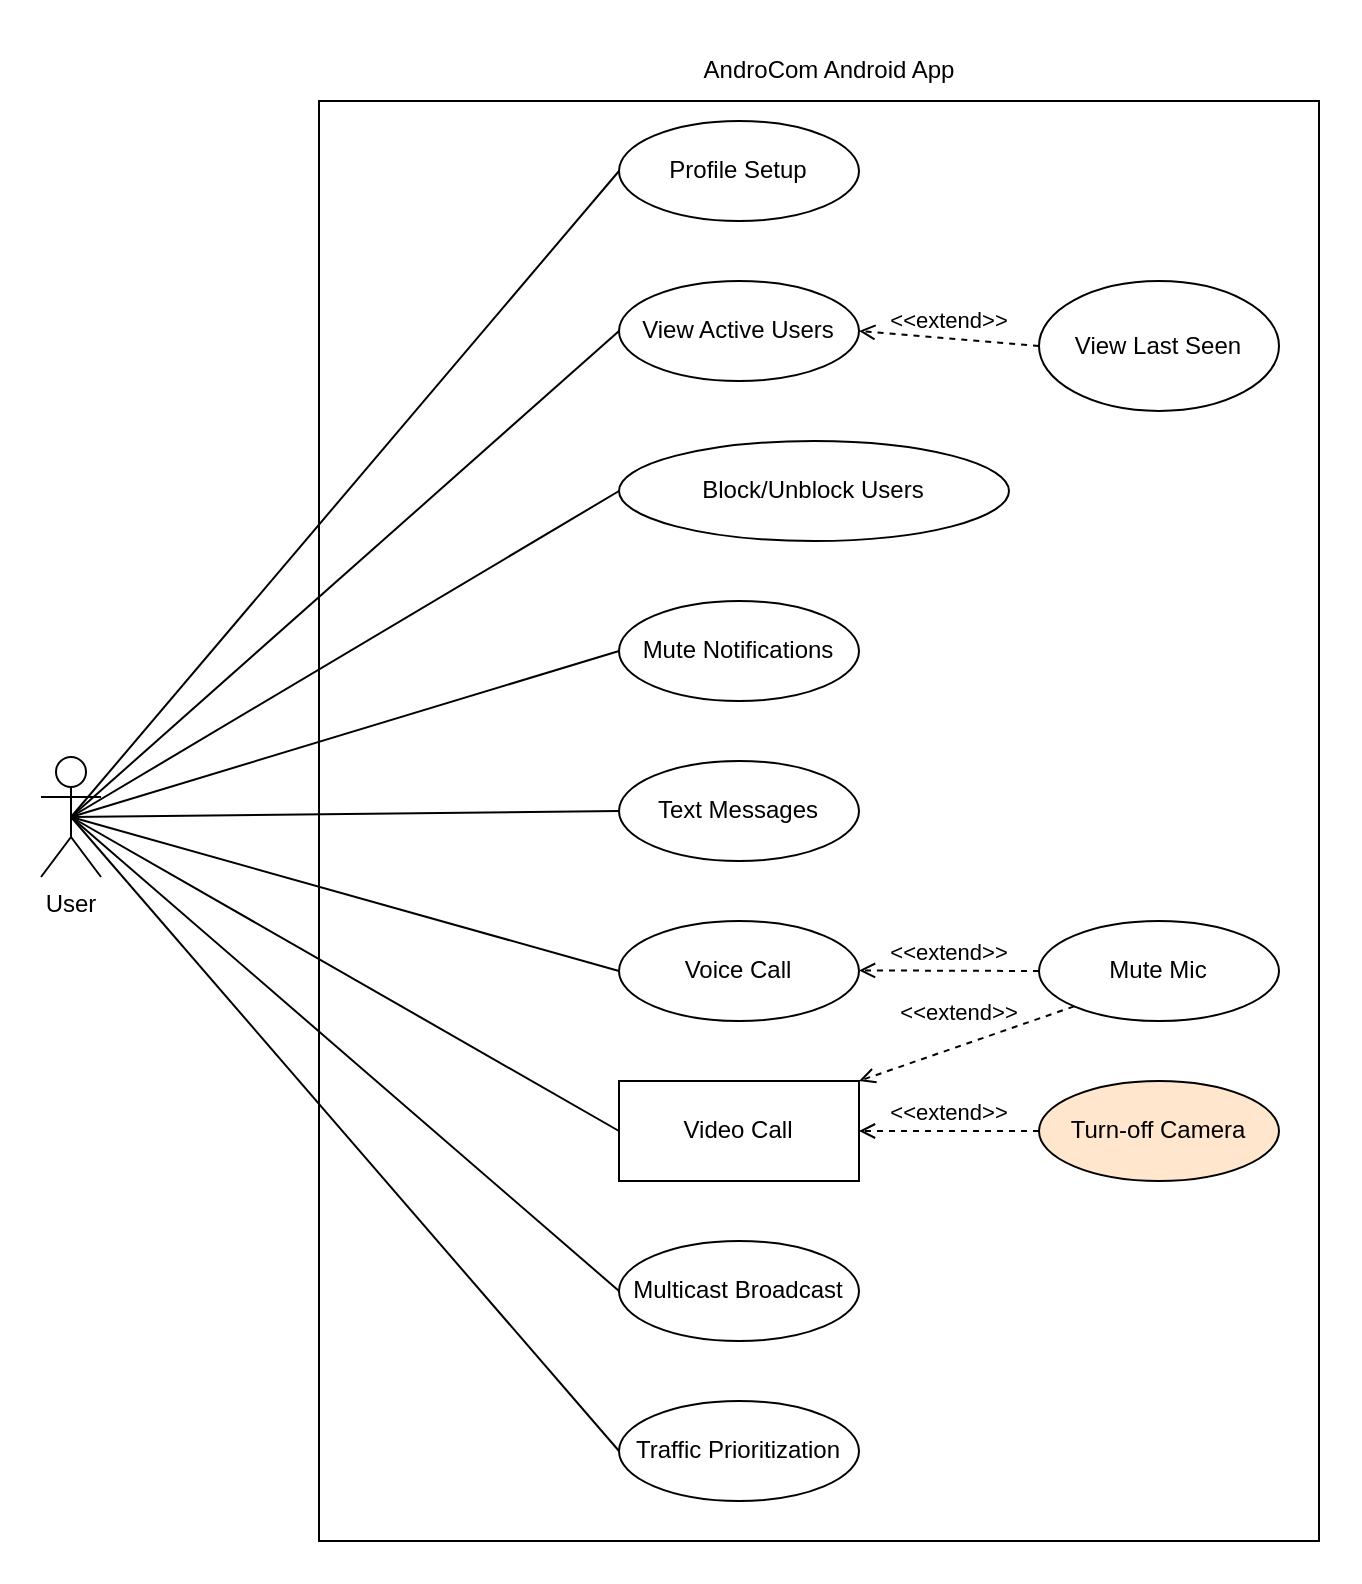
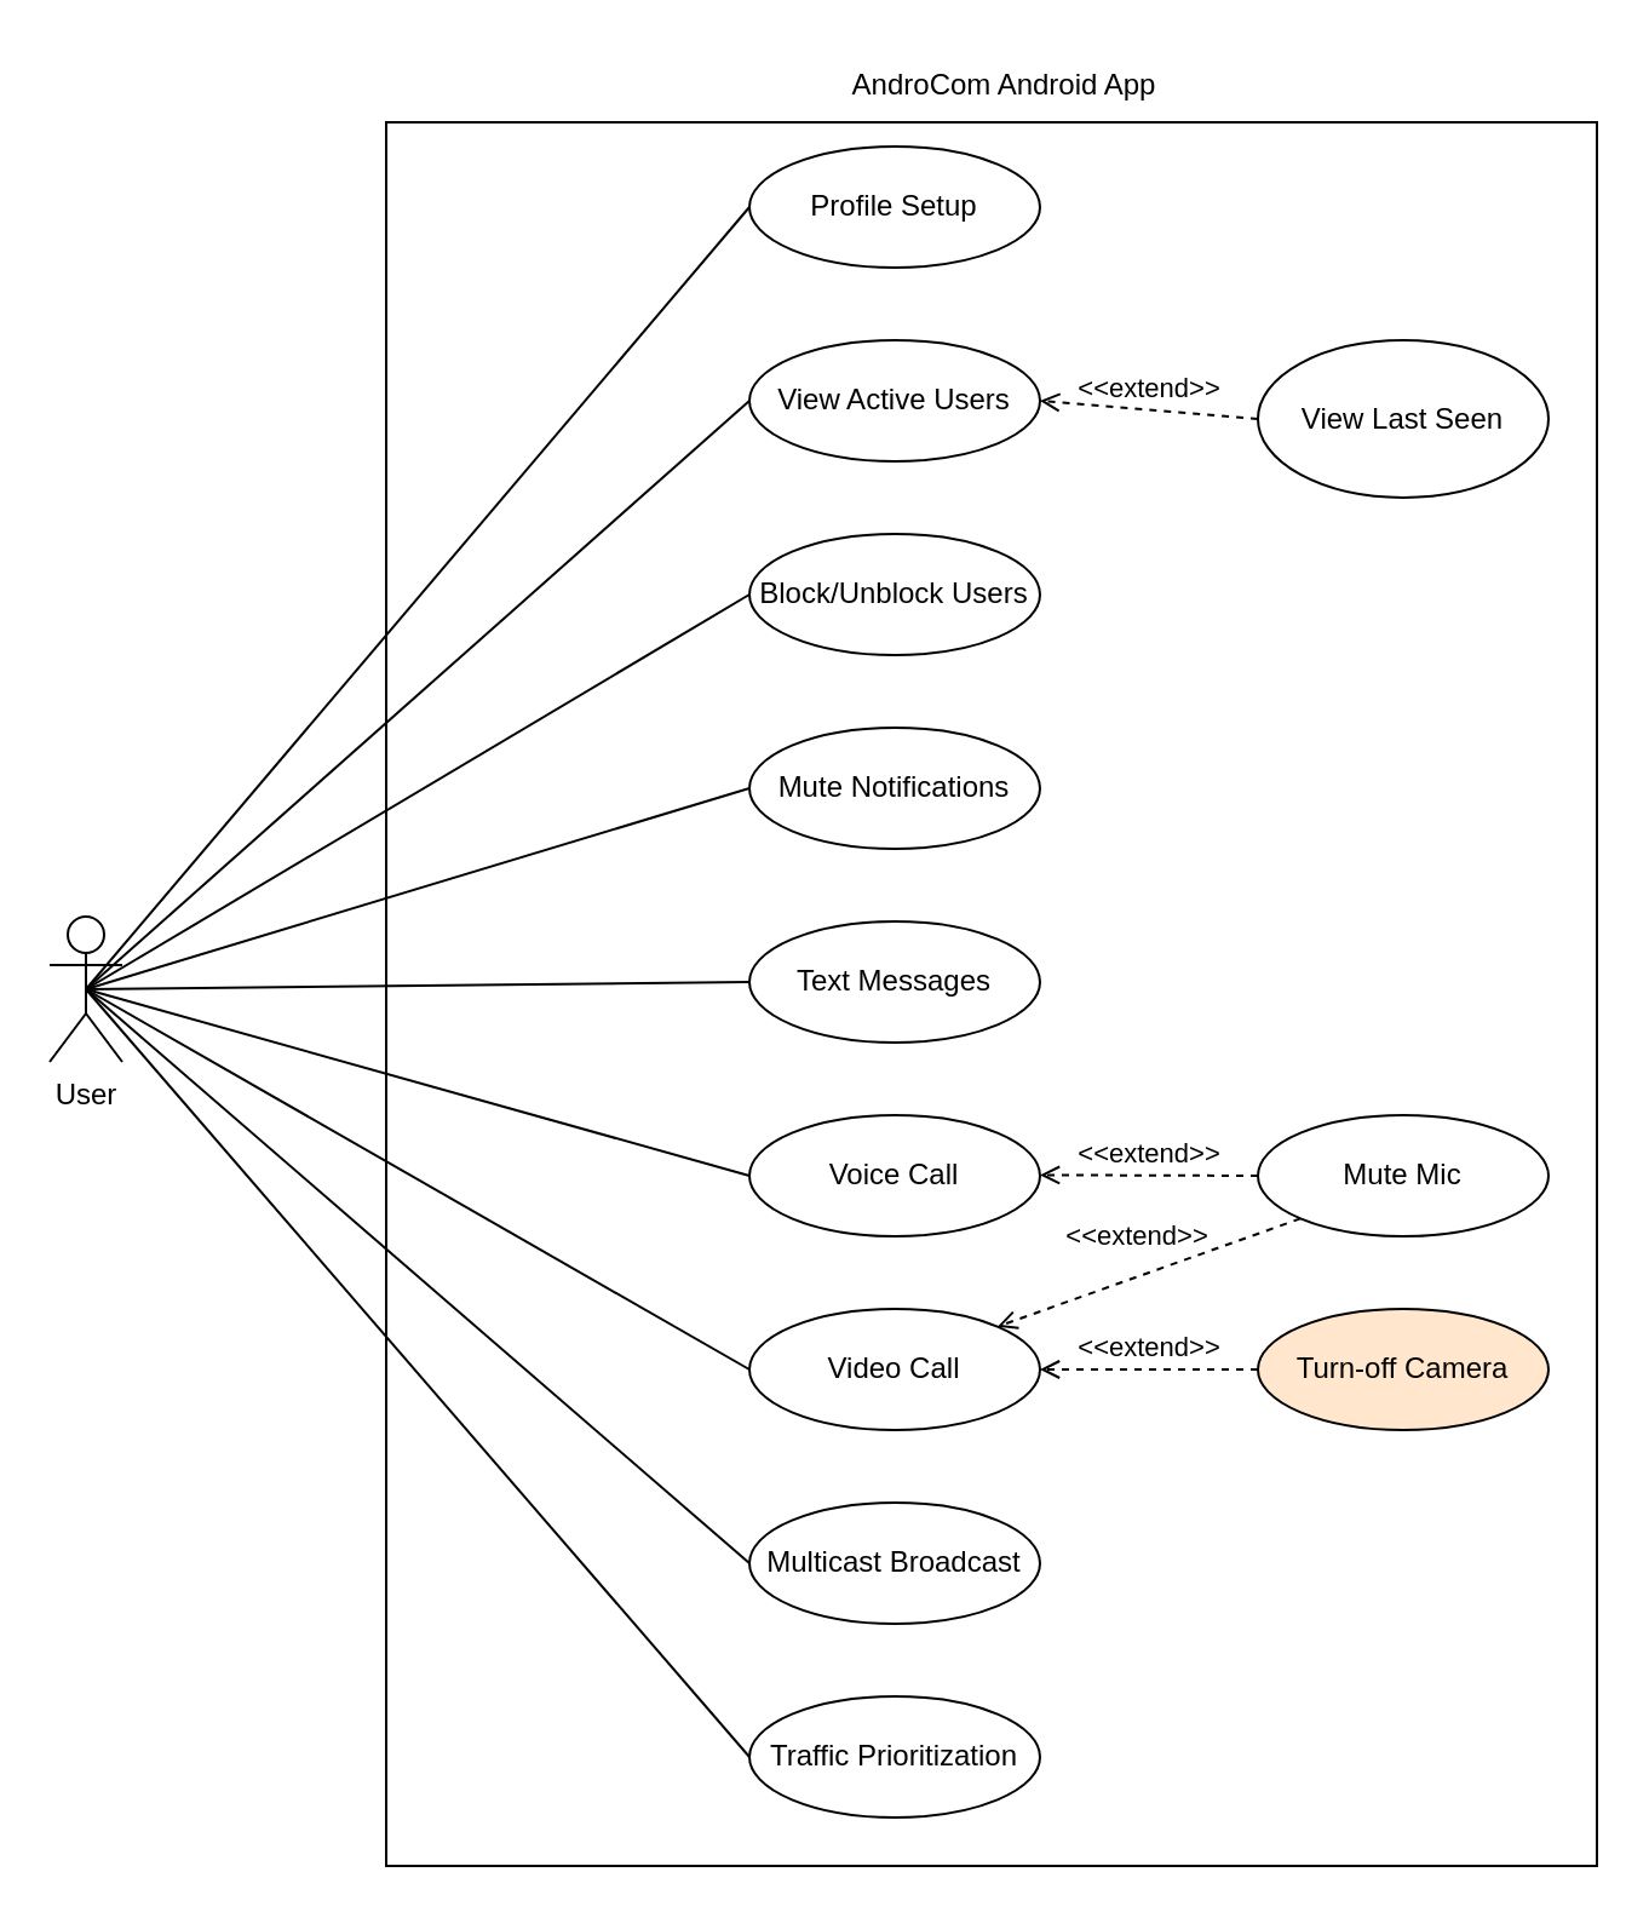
- <mxCell id="7" value="Block/Unblock Users" style="ellipse;whiteSpace=wrap;html=1;" parent="1" vertex="1"><mxGeometry x="309" y="220" width="195" height="50" as="geometry" /></mxCell>
+ <mxCell id="7" value="Block/Unblock Users" style="ellipse;whiteSpace=wrap;html=1;" parent="1" vertex="1"><mxGeometry x="309" y="220" width="120" height="50" as="geometry" /></mxCell>
- <mxCell id="11" value="Video Call" style="whiteSpace=wrap;html=1;rounded=0;" parent="1" vertex="1"><mxGeometry x="309" y="540" width="120" height="50" as="geometry" /></mxCell>
+ <mxCell id="11" value="Video Call" style="ellipse;whiteSpace=wrap;html=1;" parent="1" vertex="1"><mxGeometry x="309" y="540" width="120" height="50" as="geometry" /></mxCell>
